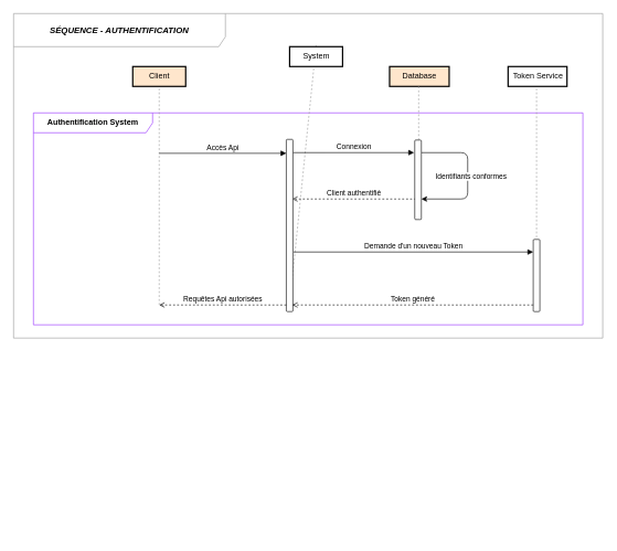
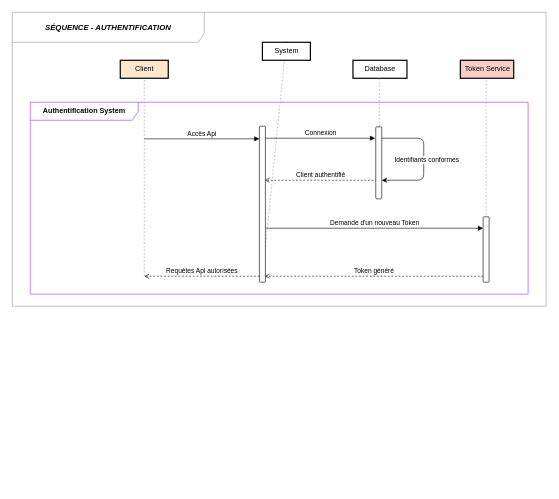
- <mxCell id="13" value="Database" style="html=1;rounded=0;perimeterSpacing=2;strokeWidth=2;fillColor=#ffe6cc;" vertex="1" parent="1"><mxGeometry x="588" y="100" width="90" height="30" as="geometry" /></mxCell>
+ <mxCell id="13" value="Database" style="html=1;rounded=0;perimeterSpacing=2;strokeWidth=2;" vertex="1" parent="1"><mxGeometry x="588" y="100" width="90" height="30" as="geometry" /></mxCell>
- <mxCell id="7" value="Token Service" style="html=1;rounded=0;perimeterSpacing=2;strokeWidth=2;" parent="1" vertex="1"><mxGeometry x="767" y="100" width="89" height="30" as="geometry" /></mxCell>
+ <mxCell id="7" value="Token Service" style="html=1;rounded=0;perimeterSpacing=2;strokeWidth=2;fillColor=#f8cecc;" parent="1" vertex="1"><mxGeometry x="767" y="100" width="89" height="30" as="geometry" /></mxCell>
